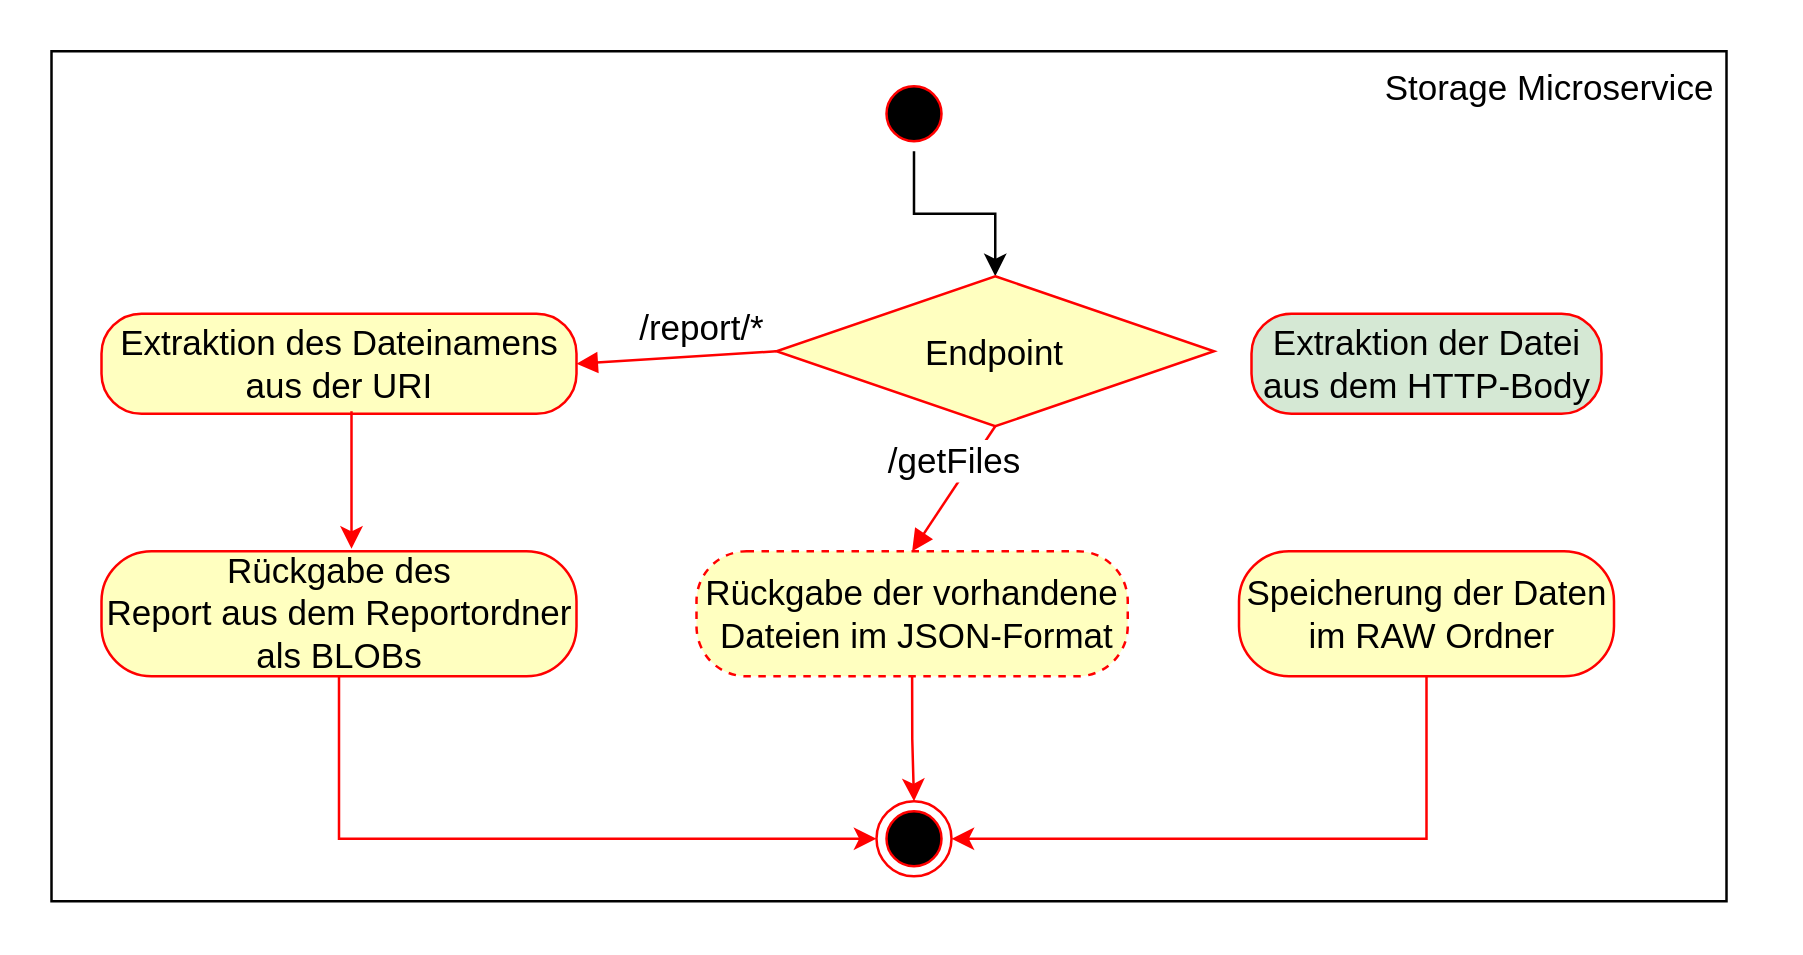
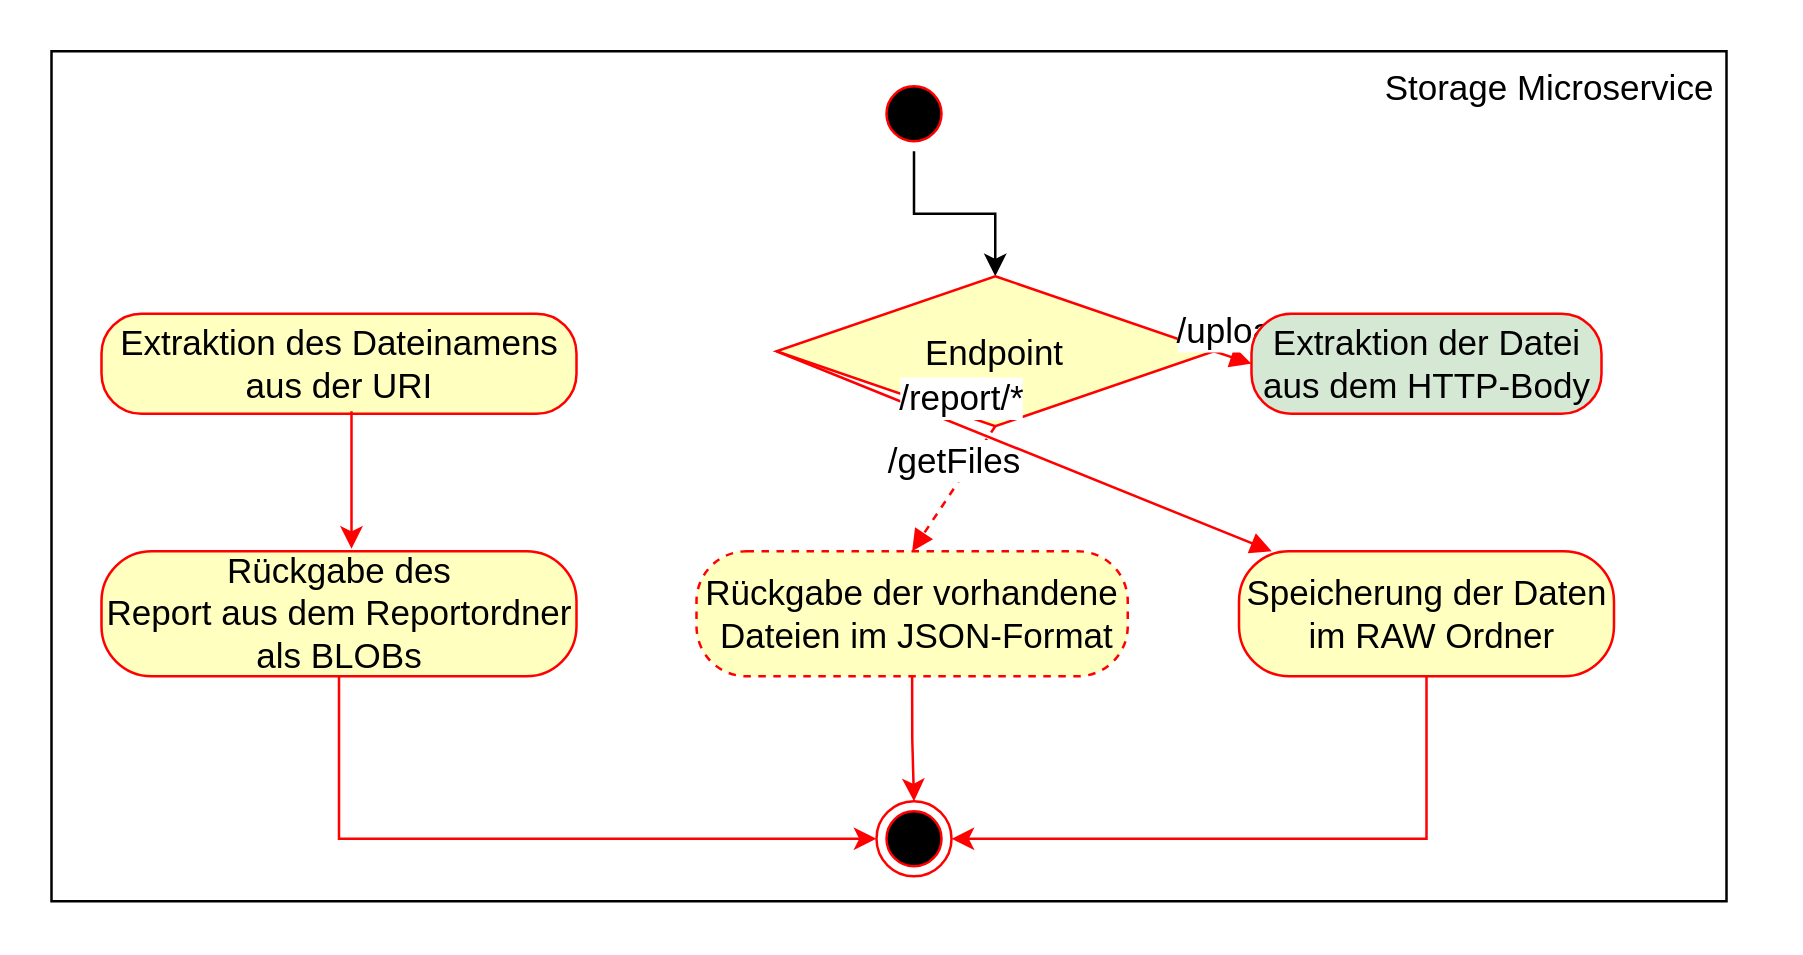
+ <mxCell id="6" value="/upload" style="html=1;verticalAlign=bottom;endArrow=block;rounded=0;exitX=1;exitY=0.5;exitDx=0;exitDy=0;entryX=0;entryY=0.5;entryDx=0;entryDy=0;strokeColor=#FF0000;fontSize=14;" parent="1" source="5" target="7" edge="1"><mxGeometry width="80" relative="1" as="geometry"><mxPoint x="450" y="210" as="sourcePoint" /><mxPoint x="470" y="205" as="targetPoint" /></mxGeometry></mxCell>
- <mxCell id="13" value="/report/*" style="html=1;verticalAlign=bottom;endArrow=block;rounded=0;exitX=0;exitY=0.5;exitDx=0;exitDy=0;entryX=1;entryY=0.5;entryDx=0;entryDy=0;strokeColor=#FF0000;fontSize=14;" parent="1" source="5" target="12" edge="1"><mxGeometry x="-0.25" width="80" relative="1" as="geometry"><mxPoint x="375" y="190" as="sourcePoint" /><mxPoint x="375" y="230" as="targetPoint" /><mxPoint as="offset" /></mxGeometry></mxCell>
+ <mxCell id="13" value="/report/*" style="html=1;verticalAlign=bottom;endArrow=block;rounded=0;exitX=0;exitY=0.5;exitDx=0;exitDy=0;strokeColor=#FF0000;fontSize=14;" parent="1" source="5" target="15" edge="1"><mxGeometry x="-0.25" width="80" relative="1" as="geometry"><mxPoint x="375" y="190" as="sourcePoint" /><mxPoint x="375" y="230" as="targetPoint" /><mxPoint as="offset" /></mxGeometry></mxCell>
- <mxCell id="11" value="/getFiles" style="html=1;verticalAlign=bottom;endArrow=block;rounded=0;exitX=0.5;exitY=1;exitDx=0;exitDy=0;entryX=0.5;entryY=0;entryDx=0;entryDy=0;strokeColor=#FF0000;fontSize=14;" parent="1" source="5" target="10" edge="1"><mxGeometry width="80" relative="1" as="geometry"><mxPoint x="420" y="200" as="sourcePoint" /><mxPoint x="520" y="200" as="targetPoint" /></mxGeometry></mxCell>
+ <mxCell id="11" value="/getFiles" style="html=1;verticalAlign=bottom;endArrow=block;rounded=0;exitX=0.5;exitY=1;exitDx=0;exitDy=0;entryX=0.5;entryY=0;entryDx=0;entryDy=0;strokeColor=#FF0000;fontSize=14;dashed=1;" parent="1" source="5" target="10" edge="1"><mxGeometry width="80" relative="1" as="geometry"><mxPoint x="420" y="200" as="sourcePoint" /><mxPoint x="520" y="200" as="targetPoint" /></mxGeometry></mxCell>
